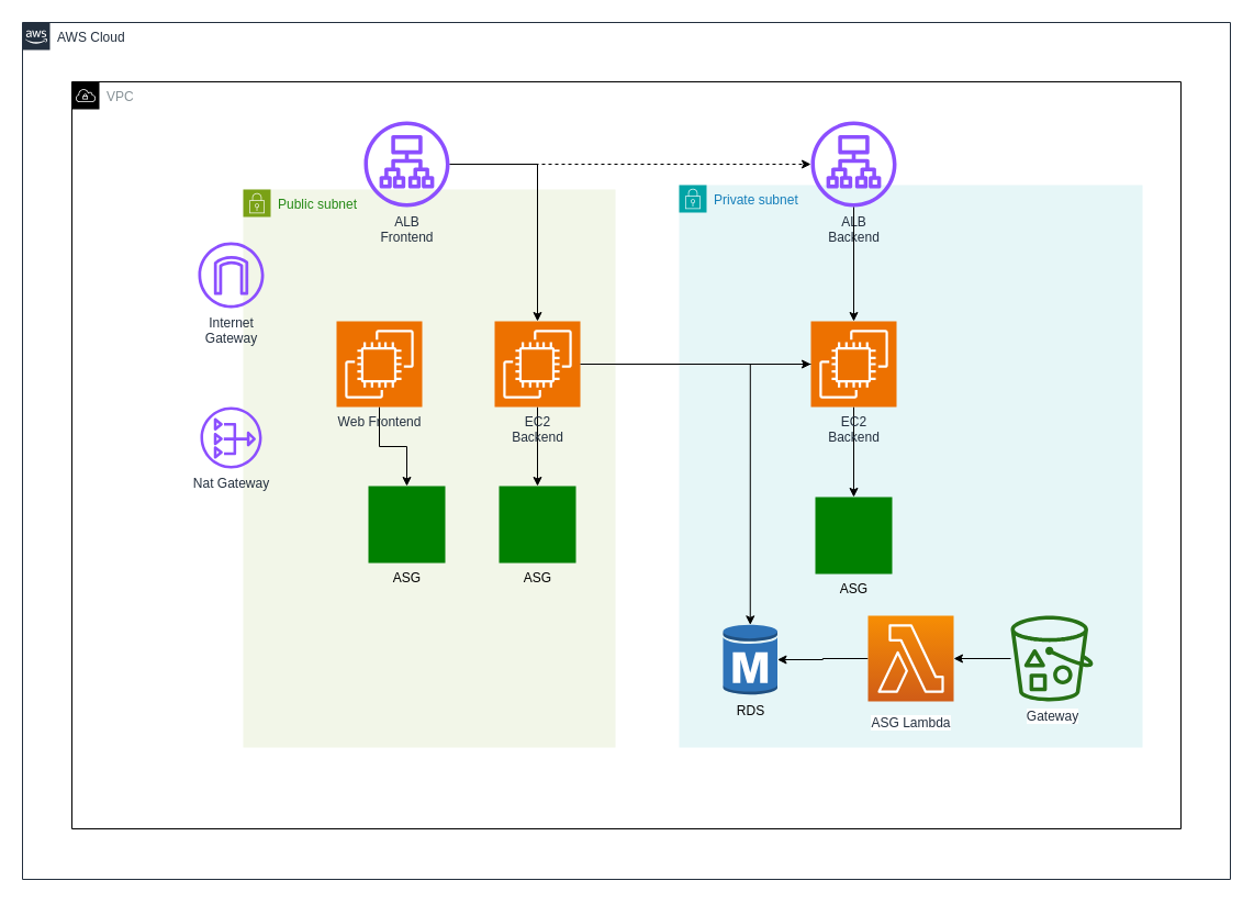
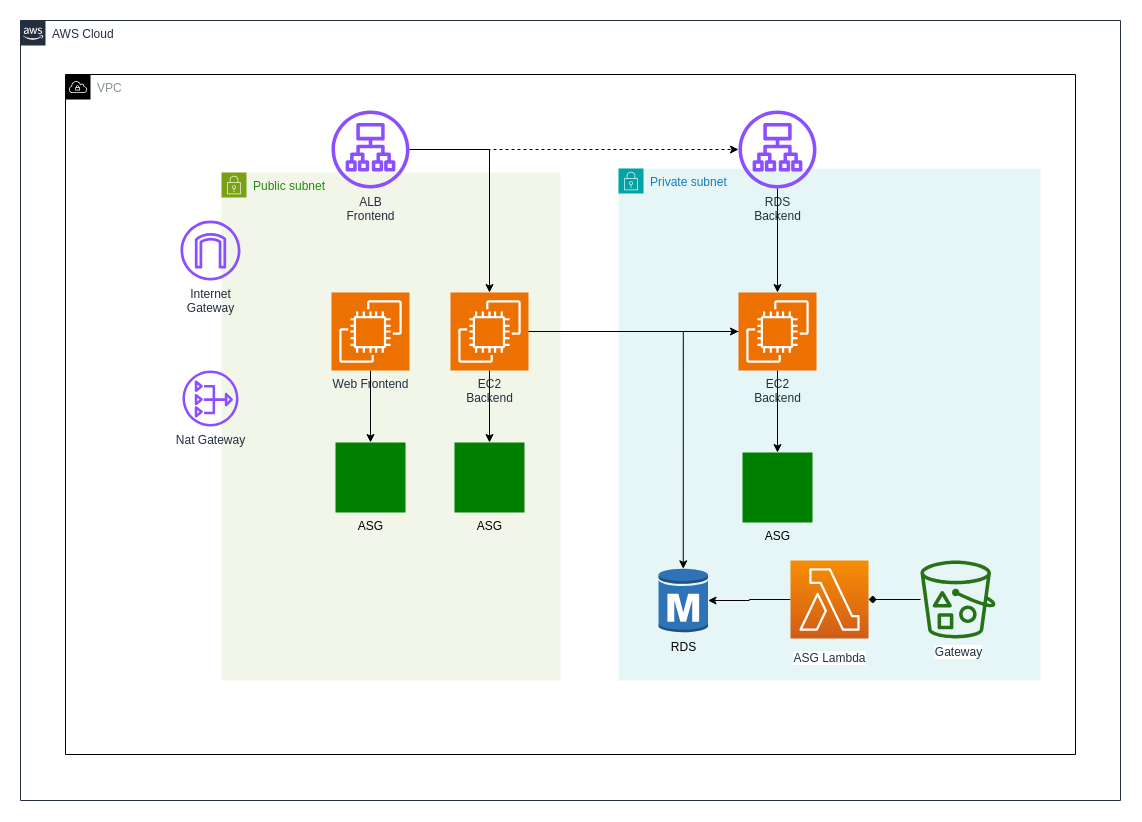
- <mxCell id="25" value="ALB&lt;div&gt;Backend&lt;/div&gt;" style="sketch=0;outlineConnect=0;fontColor=#232F3E;gradientColor=none;fillColor=#8C4FFF;strokeColor=none;dashed=0;verticalLabelPosition=bottom;verticalAlign=top;align=center;html=1;fontSize=12;fontStyle=0;aspect=fixed;pointerEvents=1;shape=mxgraph.aws4.application_load_balancer;" vertex="1" parent="2"><mxGeometry x="718" y="90" width="78" height="78" as="geometry" /></mxCell>
+ <mxCell id="25" value="RDS&lt;div&gt;Backend&lt;/div&gt;" style="sketch=0;outlineConnect=0;fontColor=#232F3E;gradientColor=none;fillColor=#8C4FFF;strokeColor=none;dashed=0;verticalLabelPosition=bottom;verticalAlign=top;align=center;html=1;fontSize=12;fontStyle=0;aspect=fixed;pointerEvents=1;shape=mxgraph.aws4.application_load_balancer;" vertex="1" parent="2"><mxGeometry x="718" y="90" width="78" height="78" as="geometry" /></mxCell>
- <mxCell id="16" value="Web Frontend" style="sketch=0;points=[[0,0,0],[0.25,0,0],[0.5,0,0],[0.75,0,0],[1,0,0],[0,1,0],[0.25,1,0],[0.5,1,0],[0.75,1,0],[1,1,0],[0,0.25,0],[0,0.5,0],[0,0.75,0],[1,0.25,0],[1,0.5,0],[1,0.75,0]];outlineConnect=0;fontColor=#232F3E;fillColor=#ED7100;strokeColor=#ffffff;dashed=0;verticalLabelPosition=bottom;verticalAlign=top;align=center;html=1;fontSize=12;fontStyle=0;aspect=fixed;shape=mxgraph.aws4.resourceIcon;resIcon=mxgraph.aws4.ec2;" vertex="1" parent="13"><mxGeometry x="85" y="120" width="78" height="78" as="geometry" /></mxCell>
+ <mxCell id="16" value="Web Frontend" style="sketch=0;points=[[0,0,0],[0.25,0,0],[0.5,0,0],[0.75,0,0],[1,0,0],[0,1,0],[0.25,1,0],[0.5,1,0],[0.75,1,0],[1,1,0],[0,0.25,0],[0,0.5,0],[0,0.75,0],[1,0.25,0],[1,0.5,0],[1,0.75,0]];outlineConnect=0;fontColor=#232F3E;fillColor=#ED7100;strokeColor=#ffffff;dashed=0;verticalLabelPosition=bottom;verticalAlign=top;align=center;html=1;fontSize=12;fontStyle=0;aspect=fixed;shape=mxgraph.aws4.resourceIcon;resIcon=mxgraph.aws4.ec2;" vertex="1" parent="13"><mxGeometry x="110" y="120" width="78" height="78" as="geometry" /></mxCell>
- <mxCell id="9" style="edgeStyle=orthogonalEdgeStyle;rounded=0;orthogonalLoop=1;jettySize=auto;html=1;" edge="1" parent="3" source="10" target="12"><mxGeometry relative="1" as="geometry" /></mxCell>
+ <mxCell id="9" style="edgeStyle=orthogonalEdgeStyle;rounded=0;orthogonalLoop=1;jettySize=auto;html=1;endArrow=diamond;" edge="1" parent="3" source="10" target="12"><mxGeometry relative="1" as="geometry" /></mxCell>
